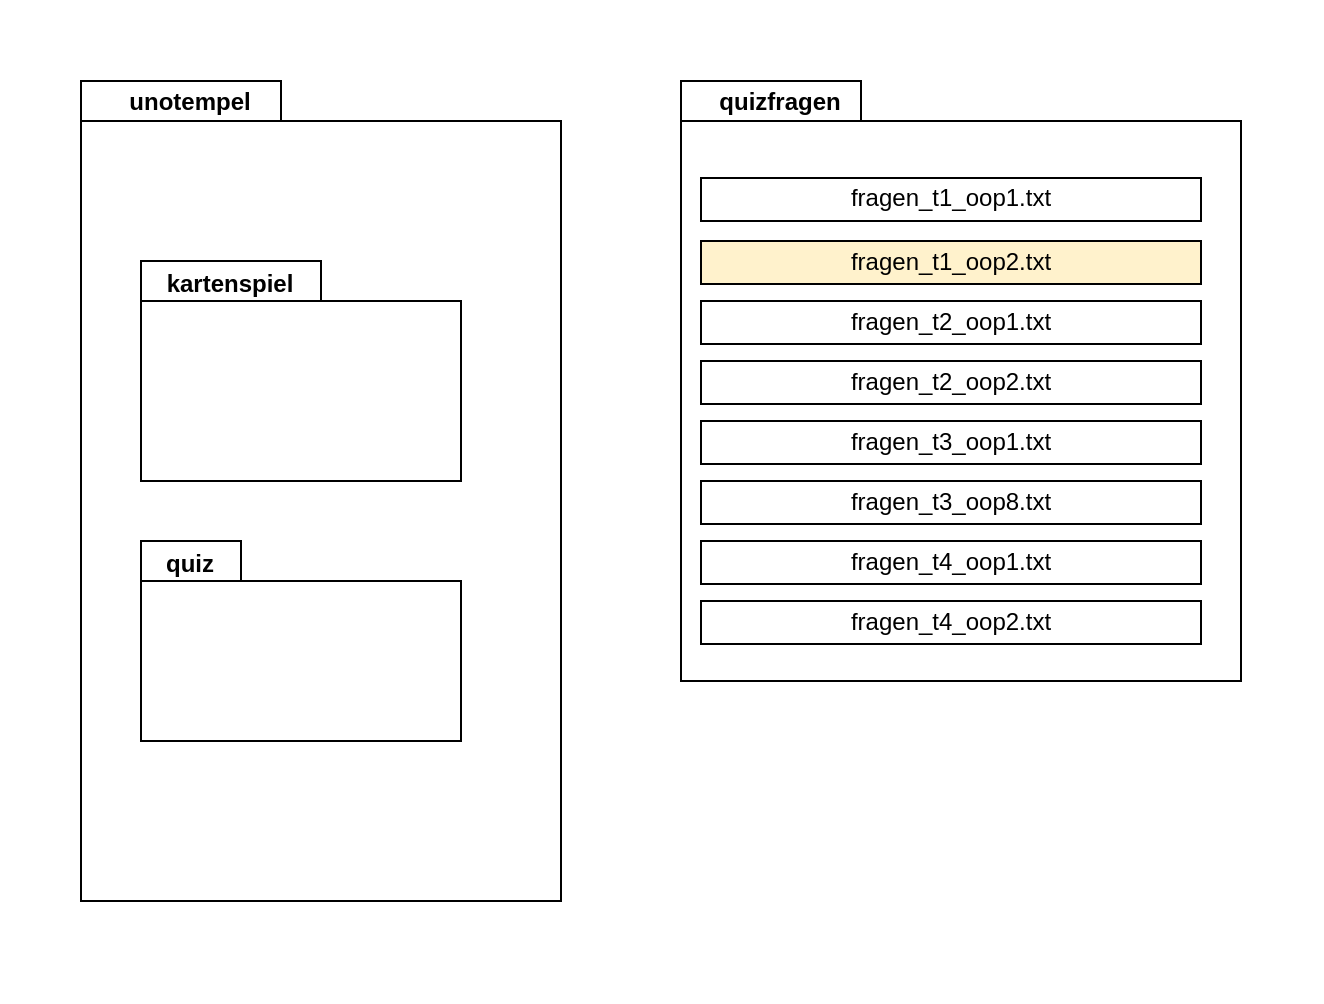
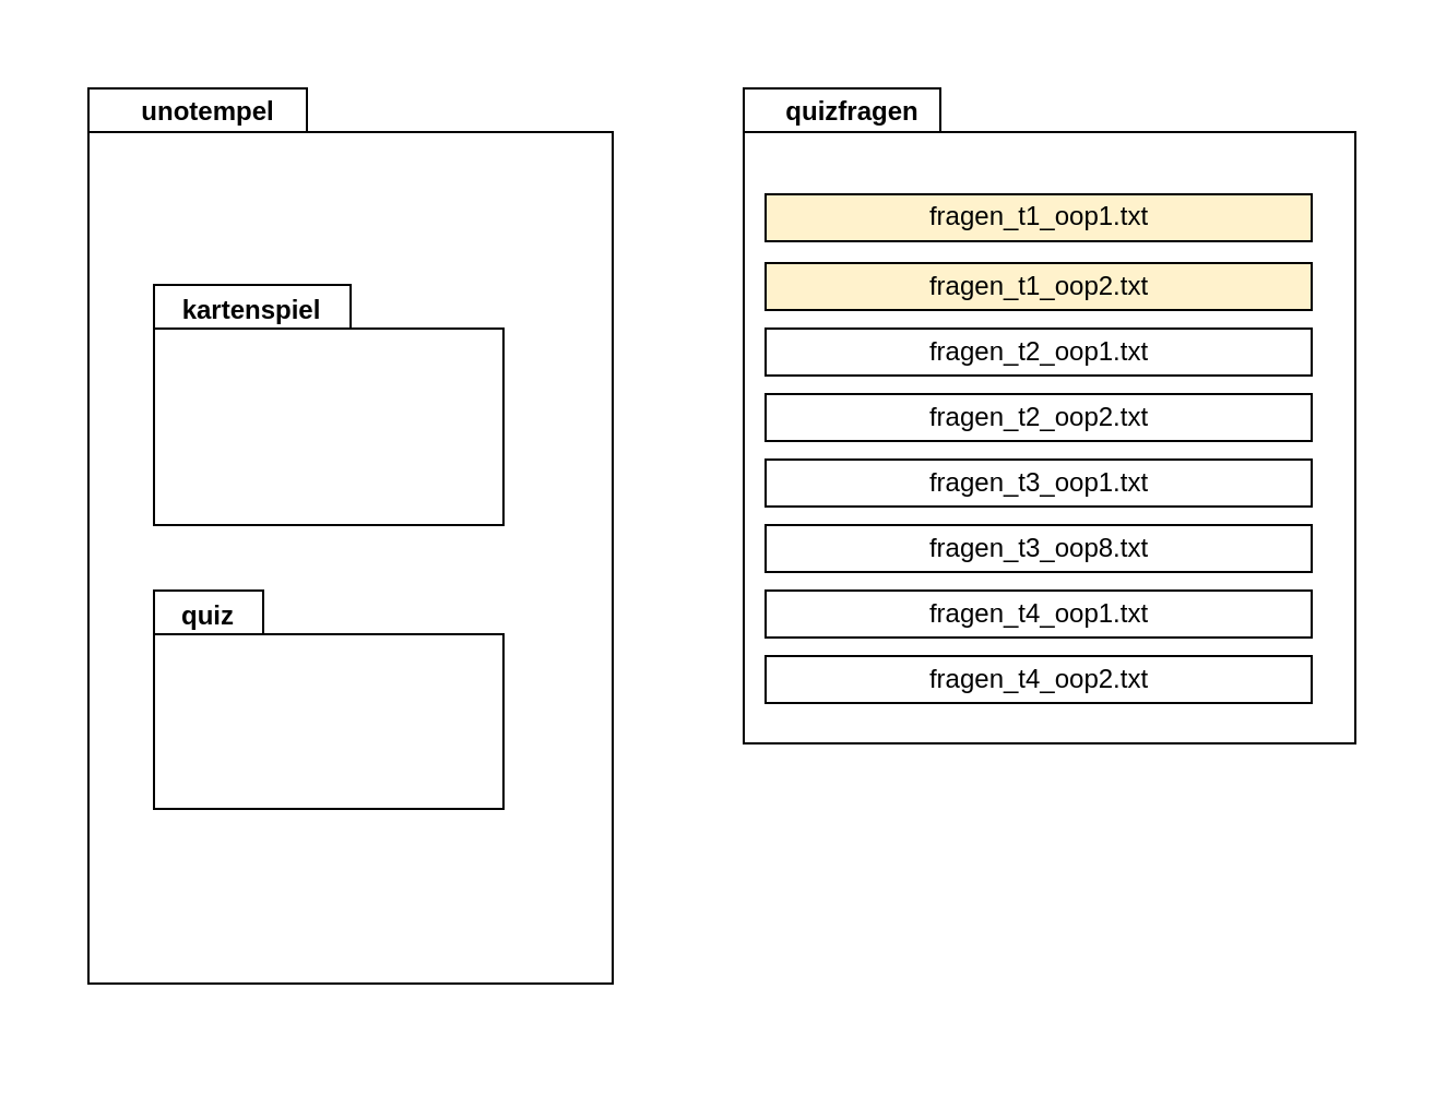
- <mxCell id="9" value="fragen_t1_oop1.txt" style="html=1;" parent="7" vertex="1"><mxGeometry x="10" y="48.5" width="250" height="21.5" as="geometry" /></mxCell>
+ <mxCell id="9" value="fragen_t1_oop1.txt" style="html=1;fillColor=#fff2cc;" parent="7" vertex="1"><mxGeometry x="10" y="48.5" width="250" height="21.5" as="geometry" /></mxCell>
